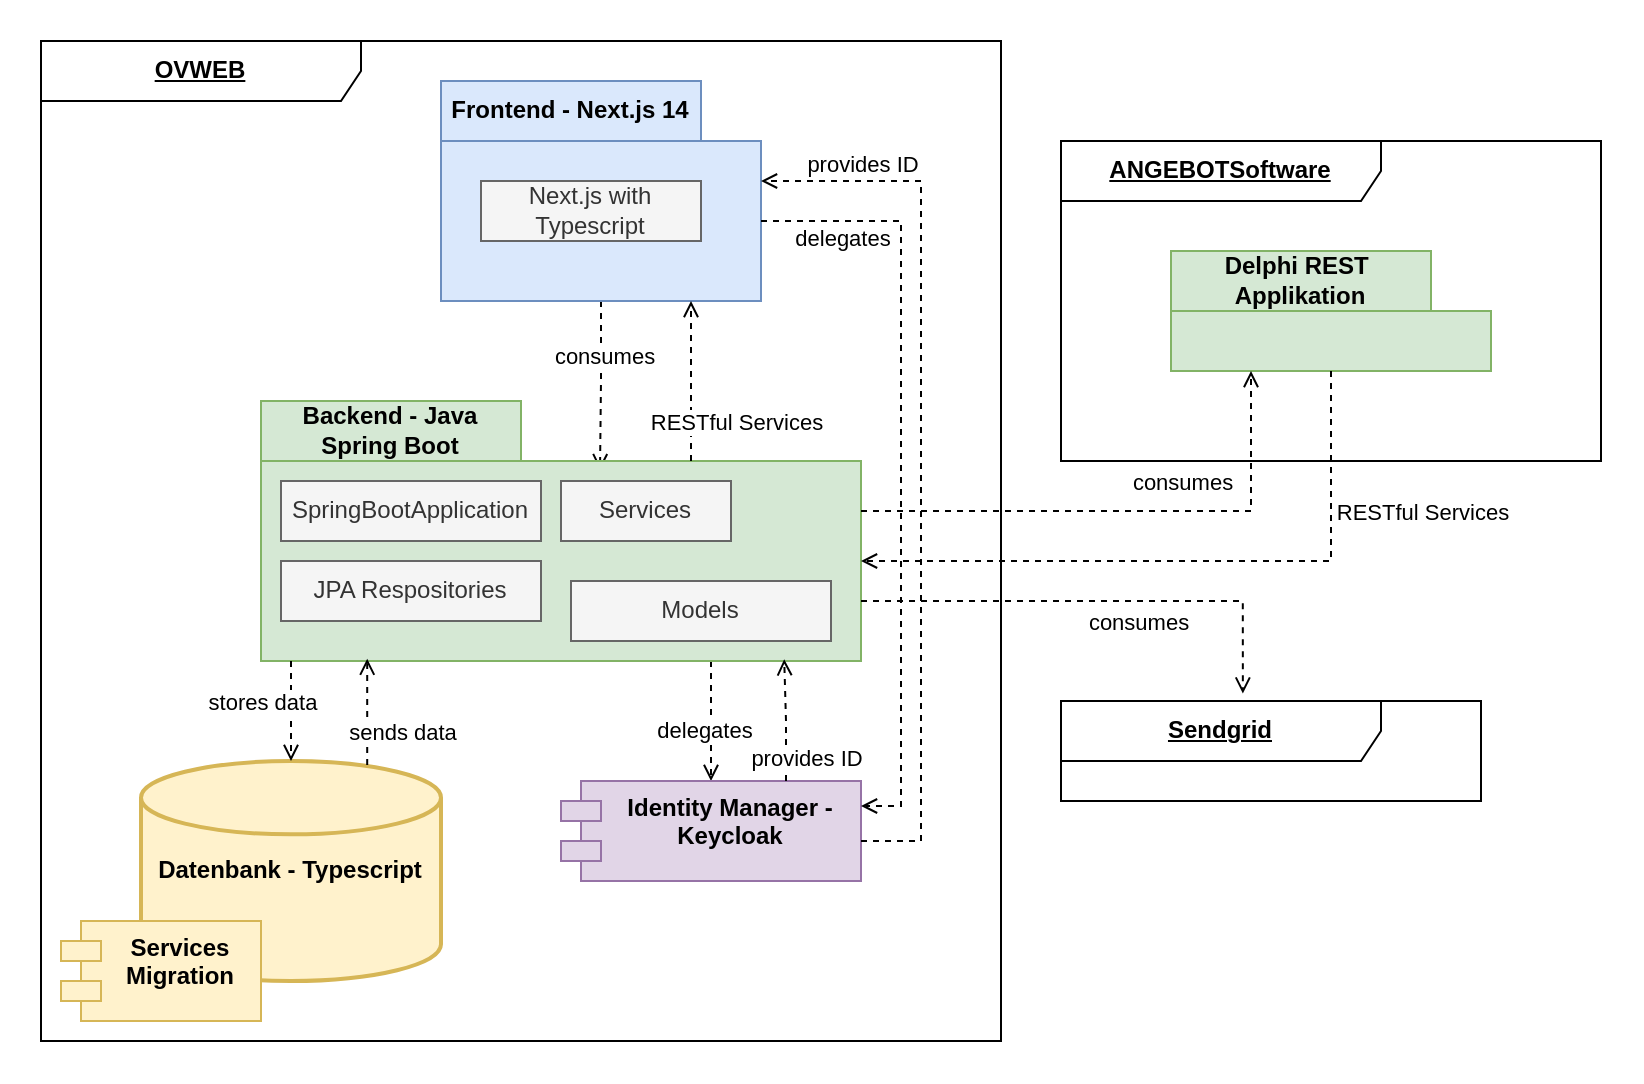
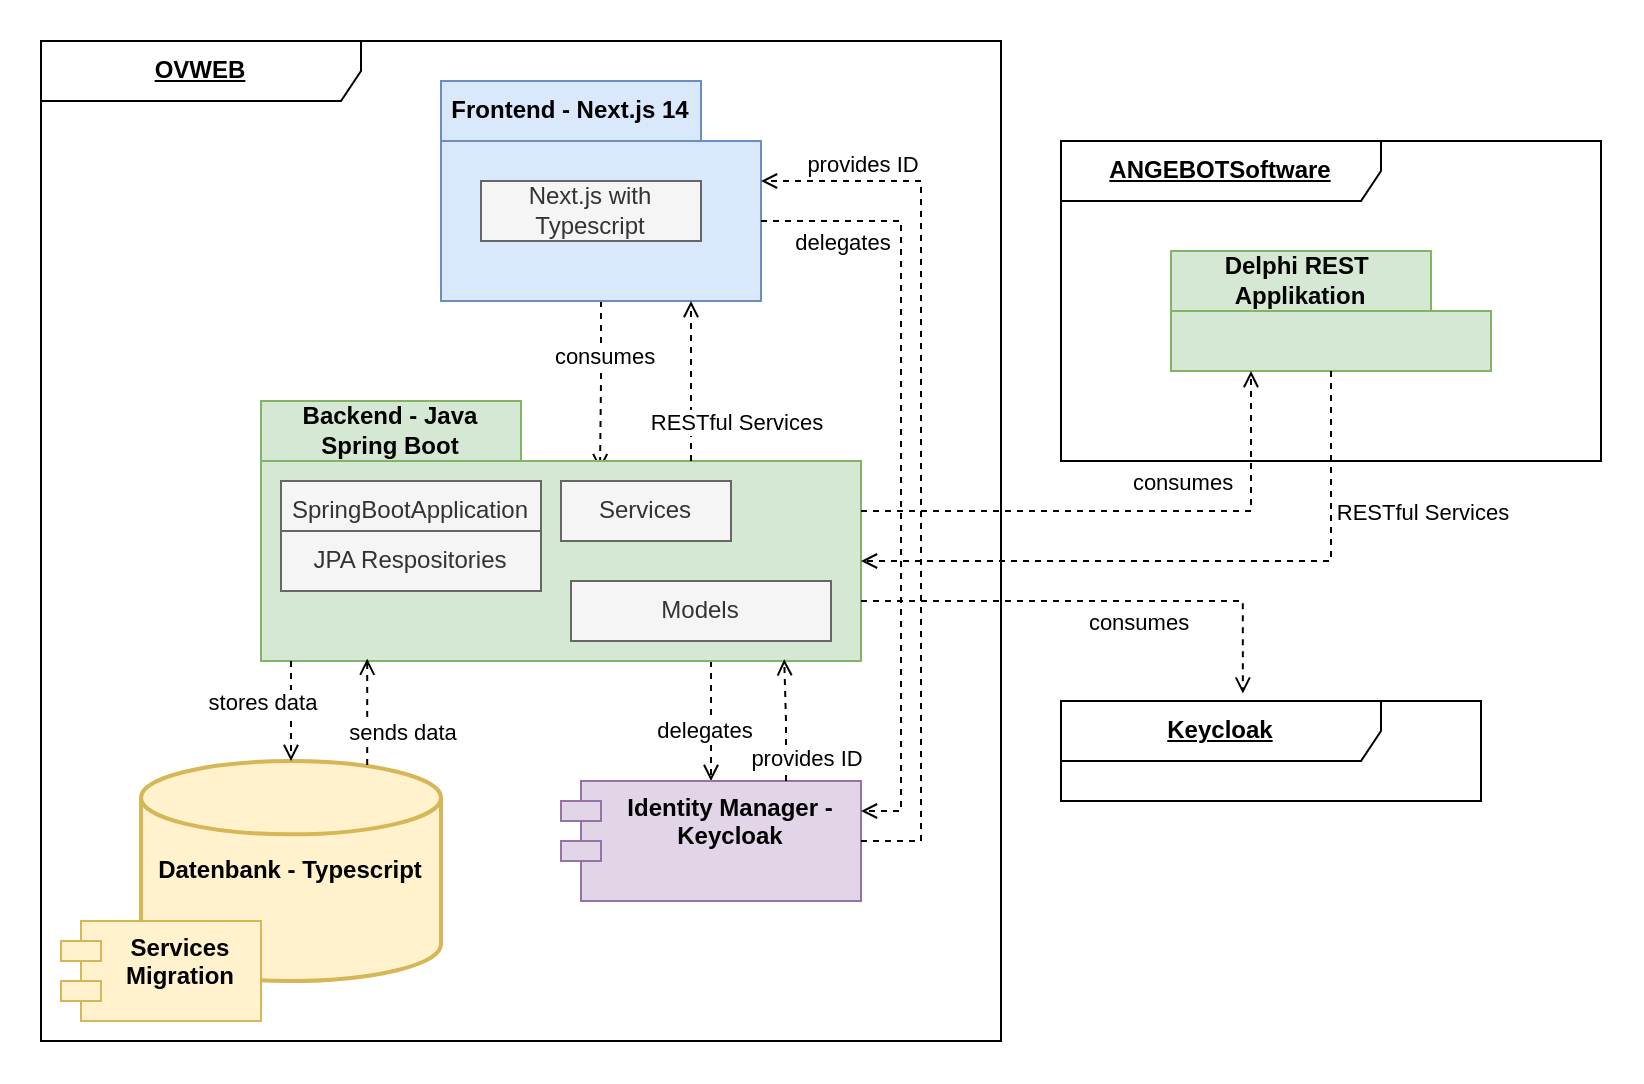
- <mxCell id="11" value="JPA Respositories" style="html=1;whiteSpace=wrap;fillColor=#f5f5f5;fontColor=#333333;strokeColor=#666666;" parent="9" vertex="1"><mxGeometry x="10" y="80" width="130" height="30" as="geometry" /></mxCell>
+ <mxCell id="11" value="JPA Respositories" style="html=1;whiteSpace=wrap;fillColor=#f5f5f5;fontColor=#333333;strokeColor=#666666;" parent="9" vertex="1"><mxGeometry x="10" y="65" width="130" height="30" as="geometry" /></mxCell>
- <mxCell id="29" value="&lt;b&gt;&lt;u&gt;Sendgrid&lt;/u&gt;&lt;/b&gt;" style="shape=umlFrame;whiteSpace=wrap;html=1;pointerEvents=0;recursiveResize=0;container=1;collapsible=0;width=160;" parent="1" vertex="1"><mxGeometry x="530" y="350" width="210" height="50" as="geometry" /></mxCell>
+ <mxCell id="29" value="&lt;b&gt;&lt;u&gt;Keycloak&lt;/u&gt;&lt;/b&gt;" style="shape=umlFrame;whiteSpace=wrap;html=1;pointerEvents=0;recursiveResize=0;container=1;collapsible=0;width=160;" parent="1" vertex="1"><mxGeometry x="530" y="350" width="210" height="50" as="geometry" /></mxCell>
- <mxCell id="18" value="&lt;b&gt;Identity Manager - Keycloak&lt;/b&gt;" style="shape=module;align=left;spacingLeft=20;align=center;verticalAlign=top;whiteSpace=wrap;html=1;fillColor=#e1d5e7;strokeColor=#9673a6;" parent="2" vertex="1"><mxGeometry x="260" y="370" width="150" height="50" as="geometry" /></mxCell>
+ <mxCell id="18" value="&lt;b&gt;Identity Manager - Keycloak&lt;/b&gt;" style="shape=module;align=left;spacingLeft=20;align=center;verticalAlign=top;whiteSpace=wrap;html=1;fillColor=#e1d5e7;strokeColor=#9673a6;" parent="2" vertex="1"><mxGeometry x="260" y="370" width="150" height="60" as="geometry" /></mxCell>
